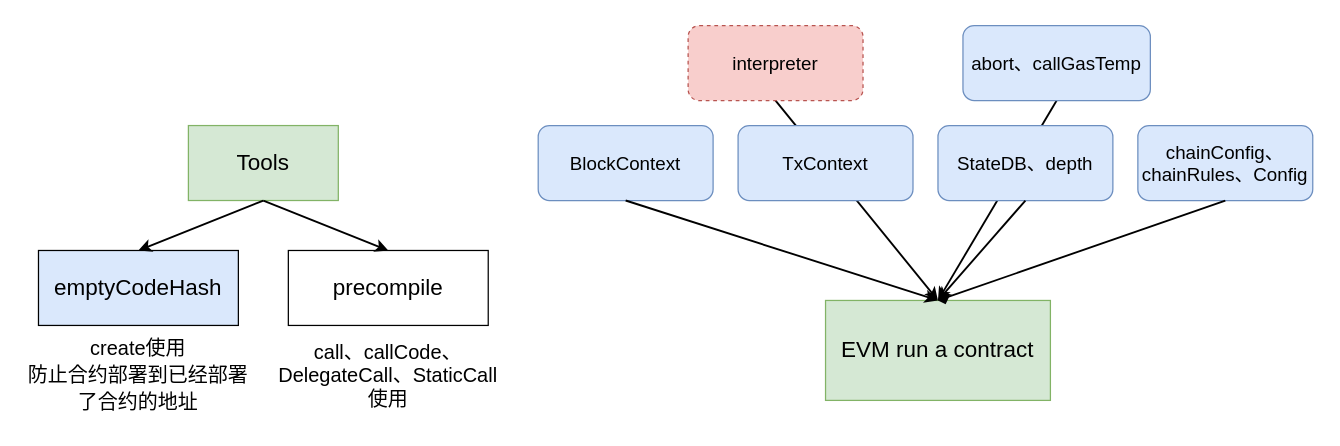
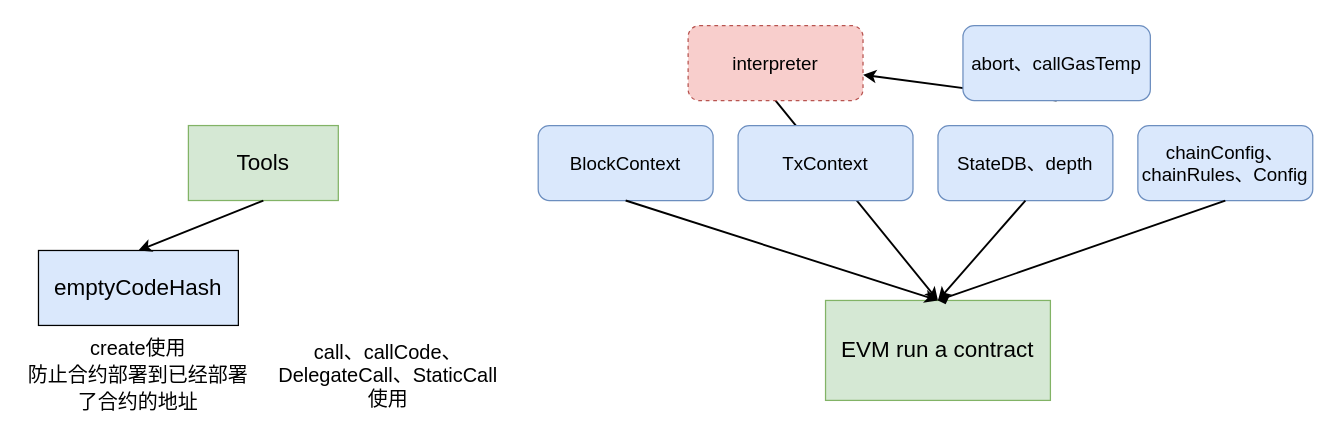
- <mxCell id="12" value="" style="endArrow=classic;html=1;rounded=0;fontSize=18;strokeWidth=1.5;exitX=0.5;exitY=1;exitDx=0;exitDy=0;entryX=0.5;entryY=0;entryDx=0;entryDy=0;" edge="1" parent="1" source="8" target="10"><mxGeometry width="50" height="50" relative="1" as="geometry"><mxPoint x="220" y="170" as="sourcePoint" /><mxPoint x="120" y="210" as="targetPoint" /></mxGeometry></mxCell>
- <mxCell id="2" value="" style="endArrow=classic;html=1;rounded=0;fontSize=15;strokeWidth=1.5;exitX=0.5;exitY=1;exitDx=0;exitDy=0;entryX=0.5;entryY=0;entryDx=0;entryDy=0;" edge="1" parent="1" source="18" target="4"><mxGeometry width="50" height="50" relative="1" as="geometry"><mxPoint x="830" y="170" as="sourcePoint" /><mxPoint x="760" y="250" as="targetPoint" /></mxGeometry></mxCell>
+ <mxCell id="2" value="" style="endArrow=classic;html=1;rounded=0;fontSize=15;strokeWidth=1.5;exitX=0.5;exitY=1;exitDx=0;exitDy=0;" edge="1" parent="1" source="18" target="17"><mxGeometry width="50" height="50" relative="1" as="geometry"><mxPoint x="830" y="170" as="sourcePoint" /><mxPoint x="760" y="250" as="targetPoint" /></mxGeometry></mxCell>
- <mxCell id="10" value="precompile" style="rounded=0;whiteSpace=wrap;html=1;fontSize=18;" vertex="1" parent="1"><mxGeometry x="230" y="200" width="160" height="60" as="geometry" /></mxCell>
